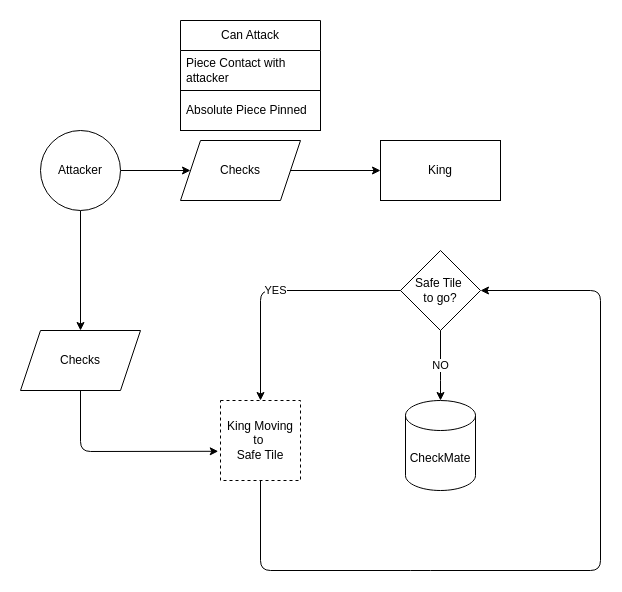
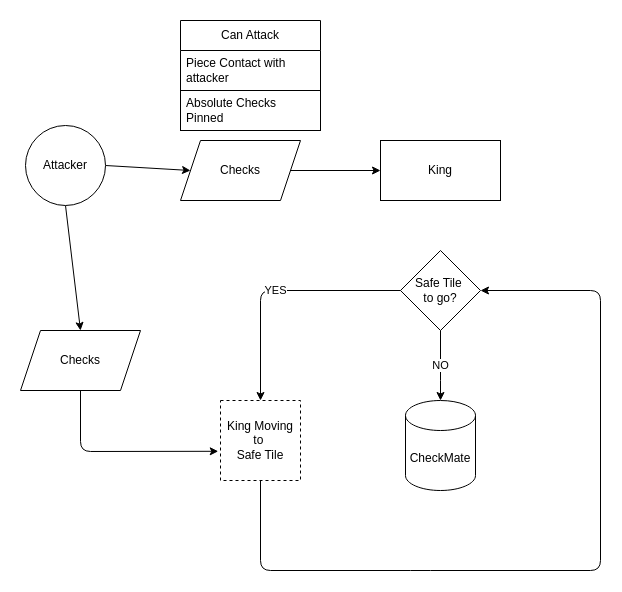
- <mxCell id="8" value="Absolute Piece Pinned" style="text;strokeColor=default;fillColor=none;align=left;verticalAlign=middle;spacingLeft=4;spacingRight=4;overflow=hidden;points=[[0,0.5],[1,0.5]];portConstraint=eastwest;rotatable=0;whiteSpace=wrap;html=1;" vertex="1" parent="6"><mxGeometry y="70" width="140" height="40" as="geometry" /></mxCell>
+ <mxCell id="8" value="Absolute Checks Pinned" style="text;strokeColor=default;fillColor=none;align=left;verticalAlign=middle;spacingLeft=4;spacingRight=4;overflow=hidden;points=[[0,0.5],[1,0.5]];portConstraint=eastwest;rotatable=0;whiteSpace=wrap;html=1;" vertex="1" parent="6"><mxGeometry y="70" width="140" height="40" as="geometry" /></mxCell>
- <mxCell id="5" value="Attacker" style="ellipse;whiteSpace=wrap;html=1;aspect=fixed;" vertex="1" parent="1"><mxGeometry x="40" y="130" width="80" height="80" as="geometry" /></mxCell>
+ <mxCell id="5" value="Attacker" style="ellipse;whiteSpace=wrap;html=1;aspect=fixed;" vertex="1" parent="1"><mxGeometry x="25" y="125" width="80" height="80" as="geometry" /></mxCell>
